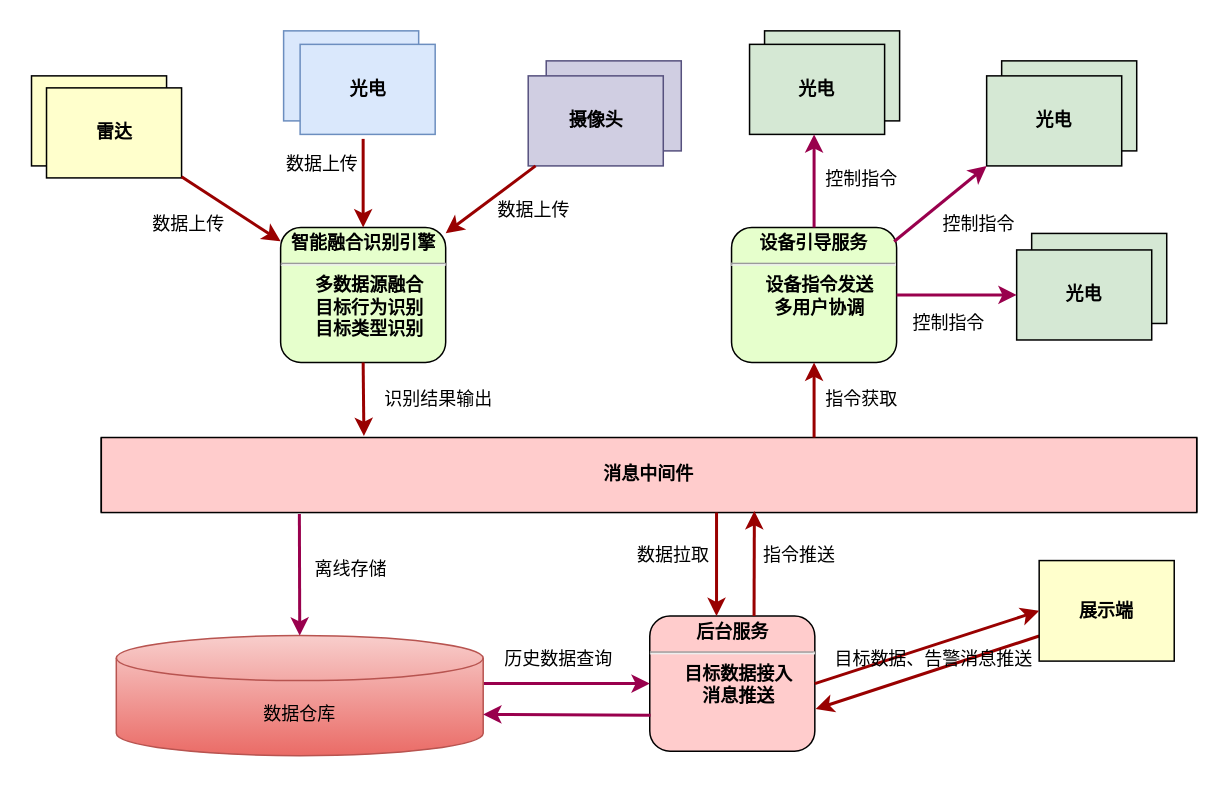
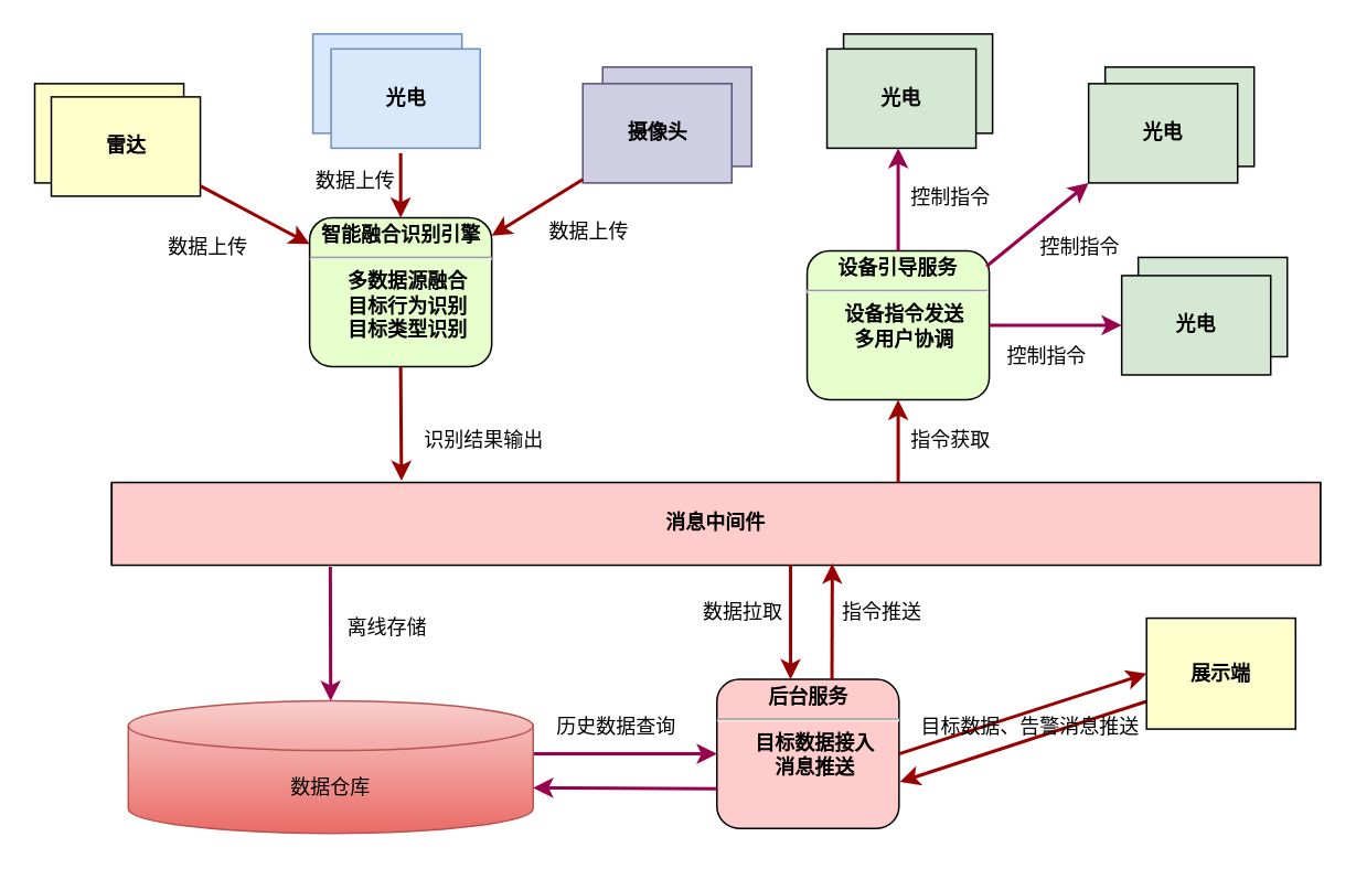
- <mxCell id="8" value="&lt;p style=&quot;margin: 4px 0px 0px; text-align: center;&quot;&gt;&lt;strong&gt;智能融合识别引擎&lt;/strong&gt;&lt;/p&gt;&lt;hr&gt;&lt;p style=&quot;margin: 0px ; margin-left: 8px&quot;&gt;&lt;span&gt;多数据源融合&lt;/span&gt;&lt;br&gt;&lt;/p&gt;&lt;p style=&quot;margin: 0px ; margin-left: 8px&quot;&gt;目标行为识别&lt;/p&gt;&lt;p style=&quot;margin: 0px ; margin-left: 8px&quot;&gt;目标类型识别&lt;/p&gt;" style="verticalAlign=middle;align=center;overflow=fill;fontSize=12;fontFamily=Helvetica;html=1;rounded=1;fontStyle=1;strokeWidth=1;fillColor=#E6FFCC" parent="1" vertex="1"><mxGeometry x="186.5" y="151" width="110" height="90" as="geometry" /></mxCell>
+ <mxCell id="8" value="&lt;p style=&quot;margin: 4px 0px 0px; text-align: center;&quot;&gt;&lt;strong&gt;智能融合识别引擎&lt;/strong&gt;&lt;/p&gt;&lt;hr&gt;&lt;p style=&quot;margin: 0px ; margin-left: 8px&quot;&gt;&lt;span&gt;多数据源融合&lt;/span&gt;&lt;br&gt;&lt;/p&gt;&lt;p style=&quot;margin: 0px ; margin-left: 8px&quot;&gt;目标行为识别&lt;/p&gt;&lt;p style=&quot;margin: 0px ; margin-left: 8px&quot;&gt;目标类型识别&lt;/p&gt;" style="verticalAlign=middle;align=center;overflow=fill;fontSize=12;fontFamily=Helvetica;html=1;rounded=1;fontStyle=1;strokeWidth=1;fillColor=#E6FFCC" parent="1" vertex="1"><mxGeometry x="186.5" y="131" width="110" height="90" as="geometry" /></mxCell>
